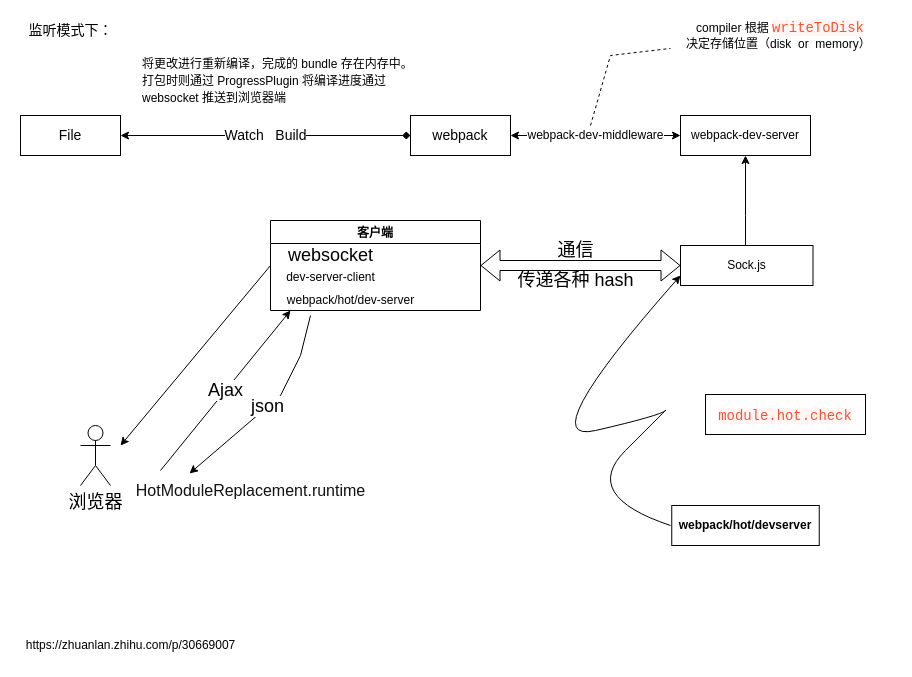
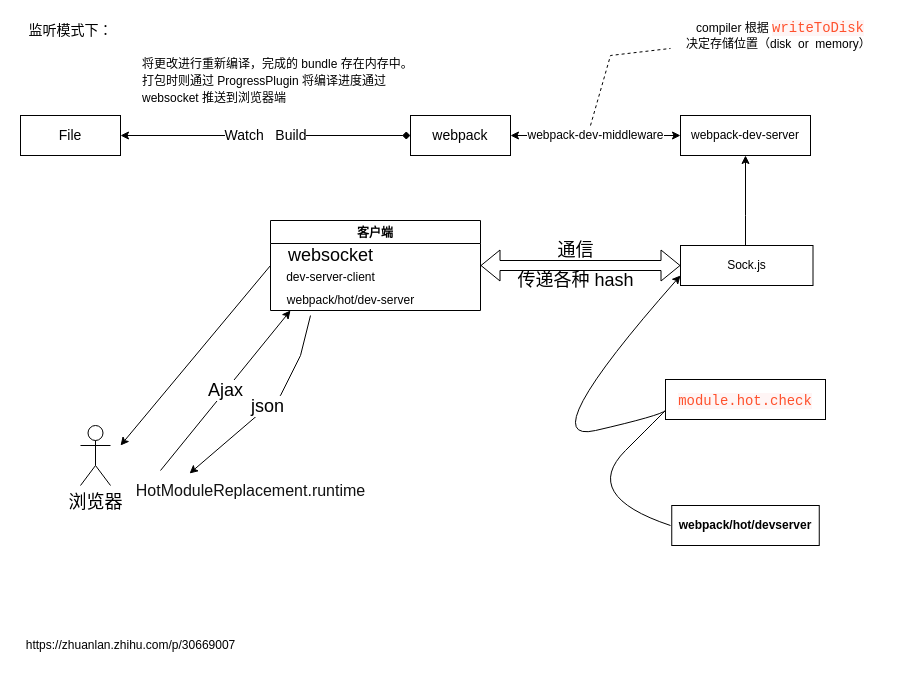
- <mxCell id="22" value="&lt;span style=&quot;color: rgb(255 , 80 , 44) ; font-family: &amp;#34;menlo&amp;#34; , &amp;#34;monaco&amp;#34; , &amp;#34;consolas&amp;#34; , &amp;#34;courier new&amp;#34; , monospace ; font-size: 13.92px ; text-align: left ; background-color: rgb(255 , 245 , 245)&quot;&gt;module.hot.check&lt;/span&gt;" style="rounded=0;whiteSpace=wrap;html=1;fontSize=18;" vertex="1" parent="1"><mxGeometry x="705" y="394" width="160" height="40" as="geometry" /></mxCell>
+ <mxCell id="22" value="&lt;span style=&quot;color: rgb(255 , 80 , 44) ; font-family: &amp;#34;menlo&amp;#34; , &amp;#34;monaco&amp;#34; , &amp;#34;consolas&amp;#34; , &amp;#34;courier new&amp;#34; , monospace ; font-size: 13.92px ; text-align: left ; background-color: rgb(255 , 245 , 245)&quot;&gt;module.hot.check&lt;/span&gt;" style="rounded=0;whiteSpace=wrap;html=1;fontSize=18;" vertex="1" parent="1"><mxGeometry x="665" y="379" width="160" height="40" as="geometry" /></mxCell>
